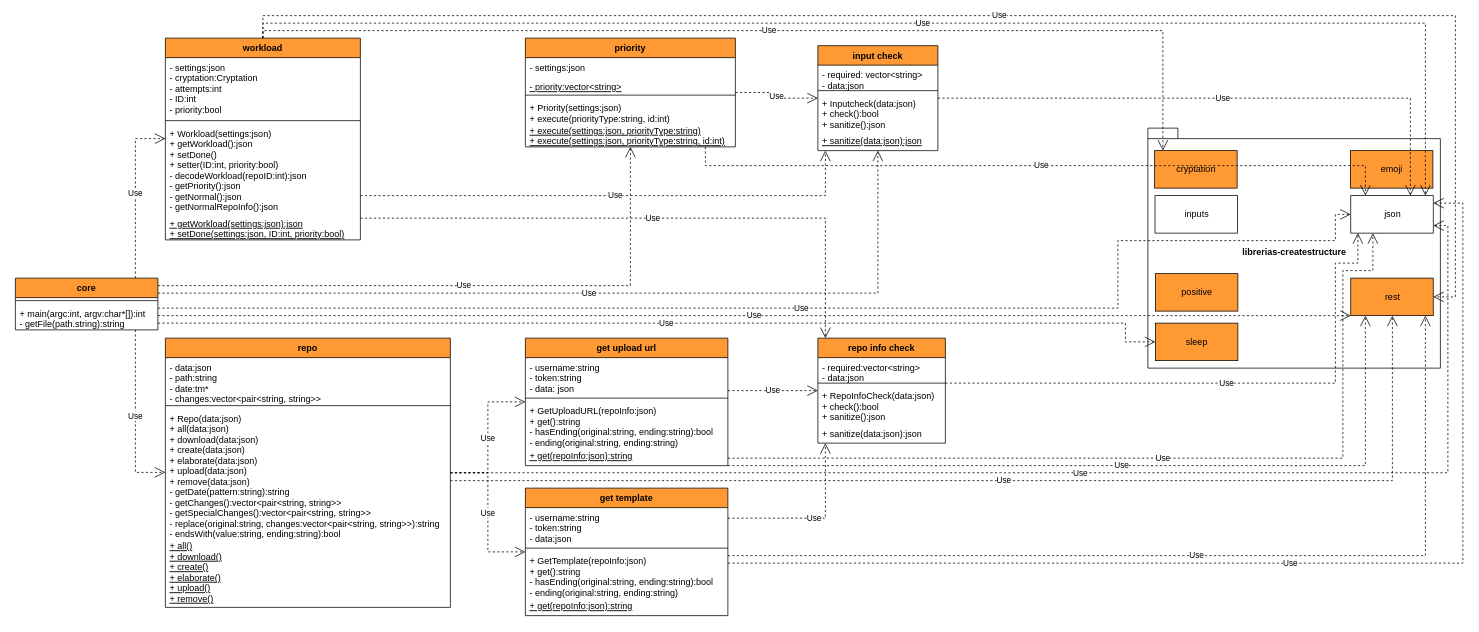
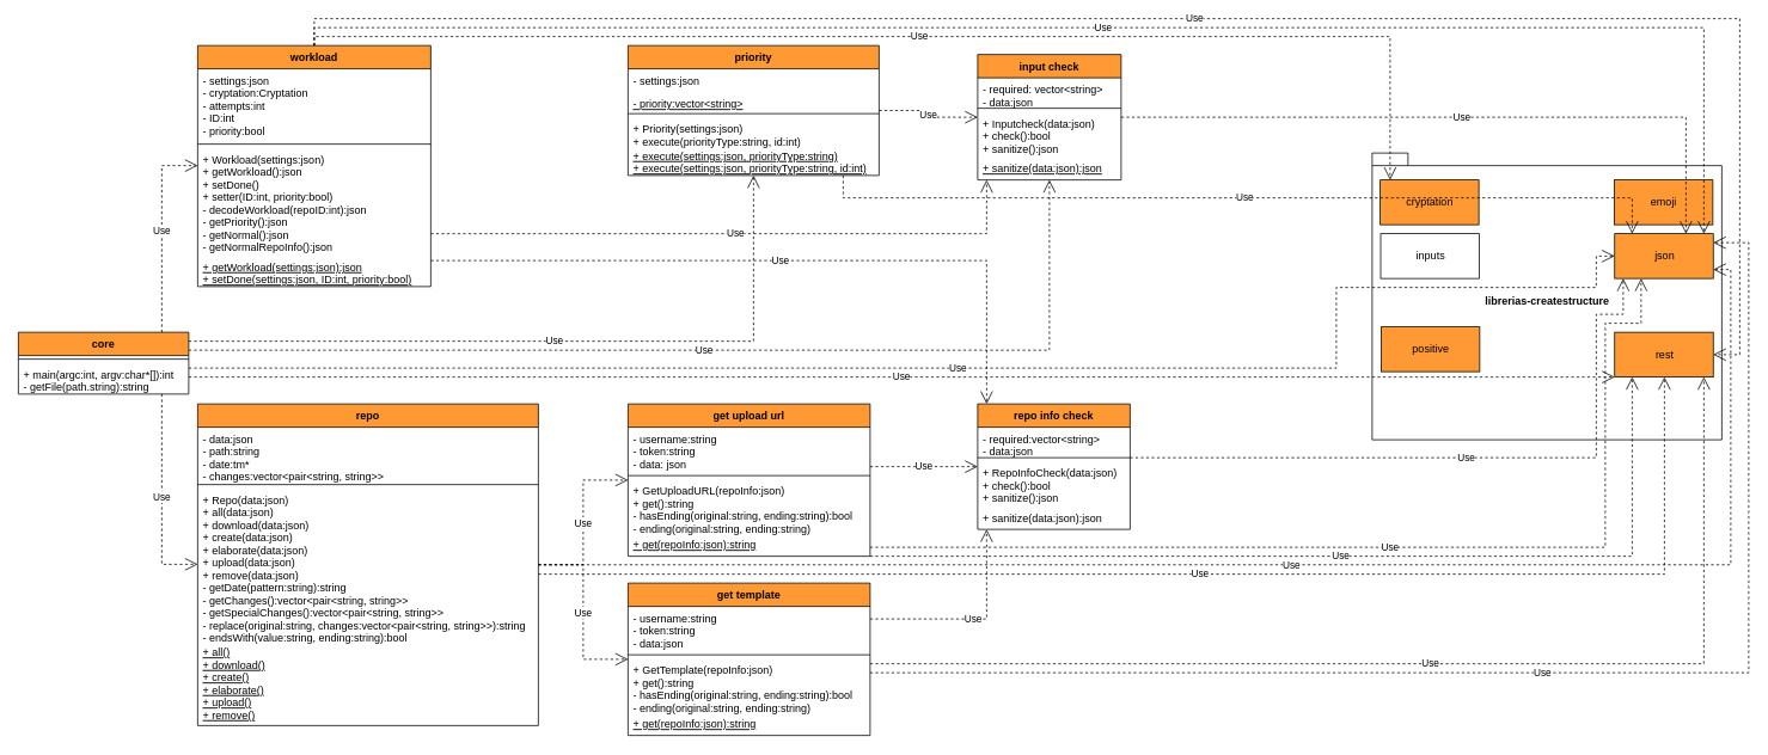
- <mxCell id="46" value="json" style="html=1;fillColor=#ffffff;" vertex="1" parent="1"><mxGeometry x="1800.5" y="260" width="110" height="50" as="geometry" /></mxCell>
+ <mxCell id="46" value="json" style="html=1;fillColor=#FF9933;" vertex="1" parent="1"><mxGeometry x="1800.5" y="260" width="110" height="50" as="geometry" /></mxCell>
- <mxCell id="55" value="Use" style="endArrow=open;endSize=12;dashed=1;html=1;rounded=0;edgeStyle=orthogonalEdgeStyle;" edge="1" parent="1" source="2" target="49"><mxGeometry width="160" relative="1" as="geometry"><mxPoint x="180" y="330" as="sourcePoint" /><mxPoint x="340" y="330" as="targetPoint" /><Array as="points"><mxPoint x="1500" y="430" /><mxPoint x="1500" y="455" /></Array></mxGeometry></mxCell>
- <mxCell id="49" value="sleep" style="html=1;fillColor=#FF9933;" vertex="1" parent="1"><mxGeometry x="1540" y="430" width="110" height="50" as="geometry" /></mxCell>
